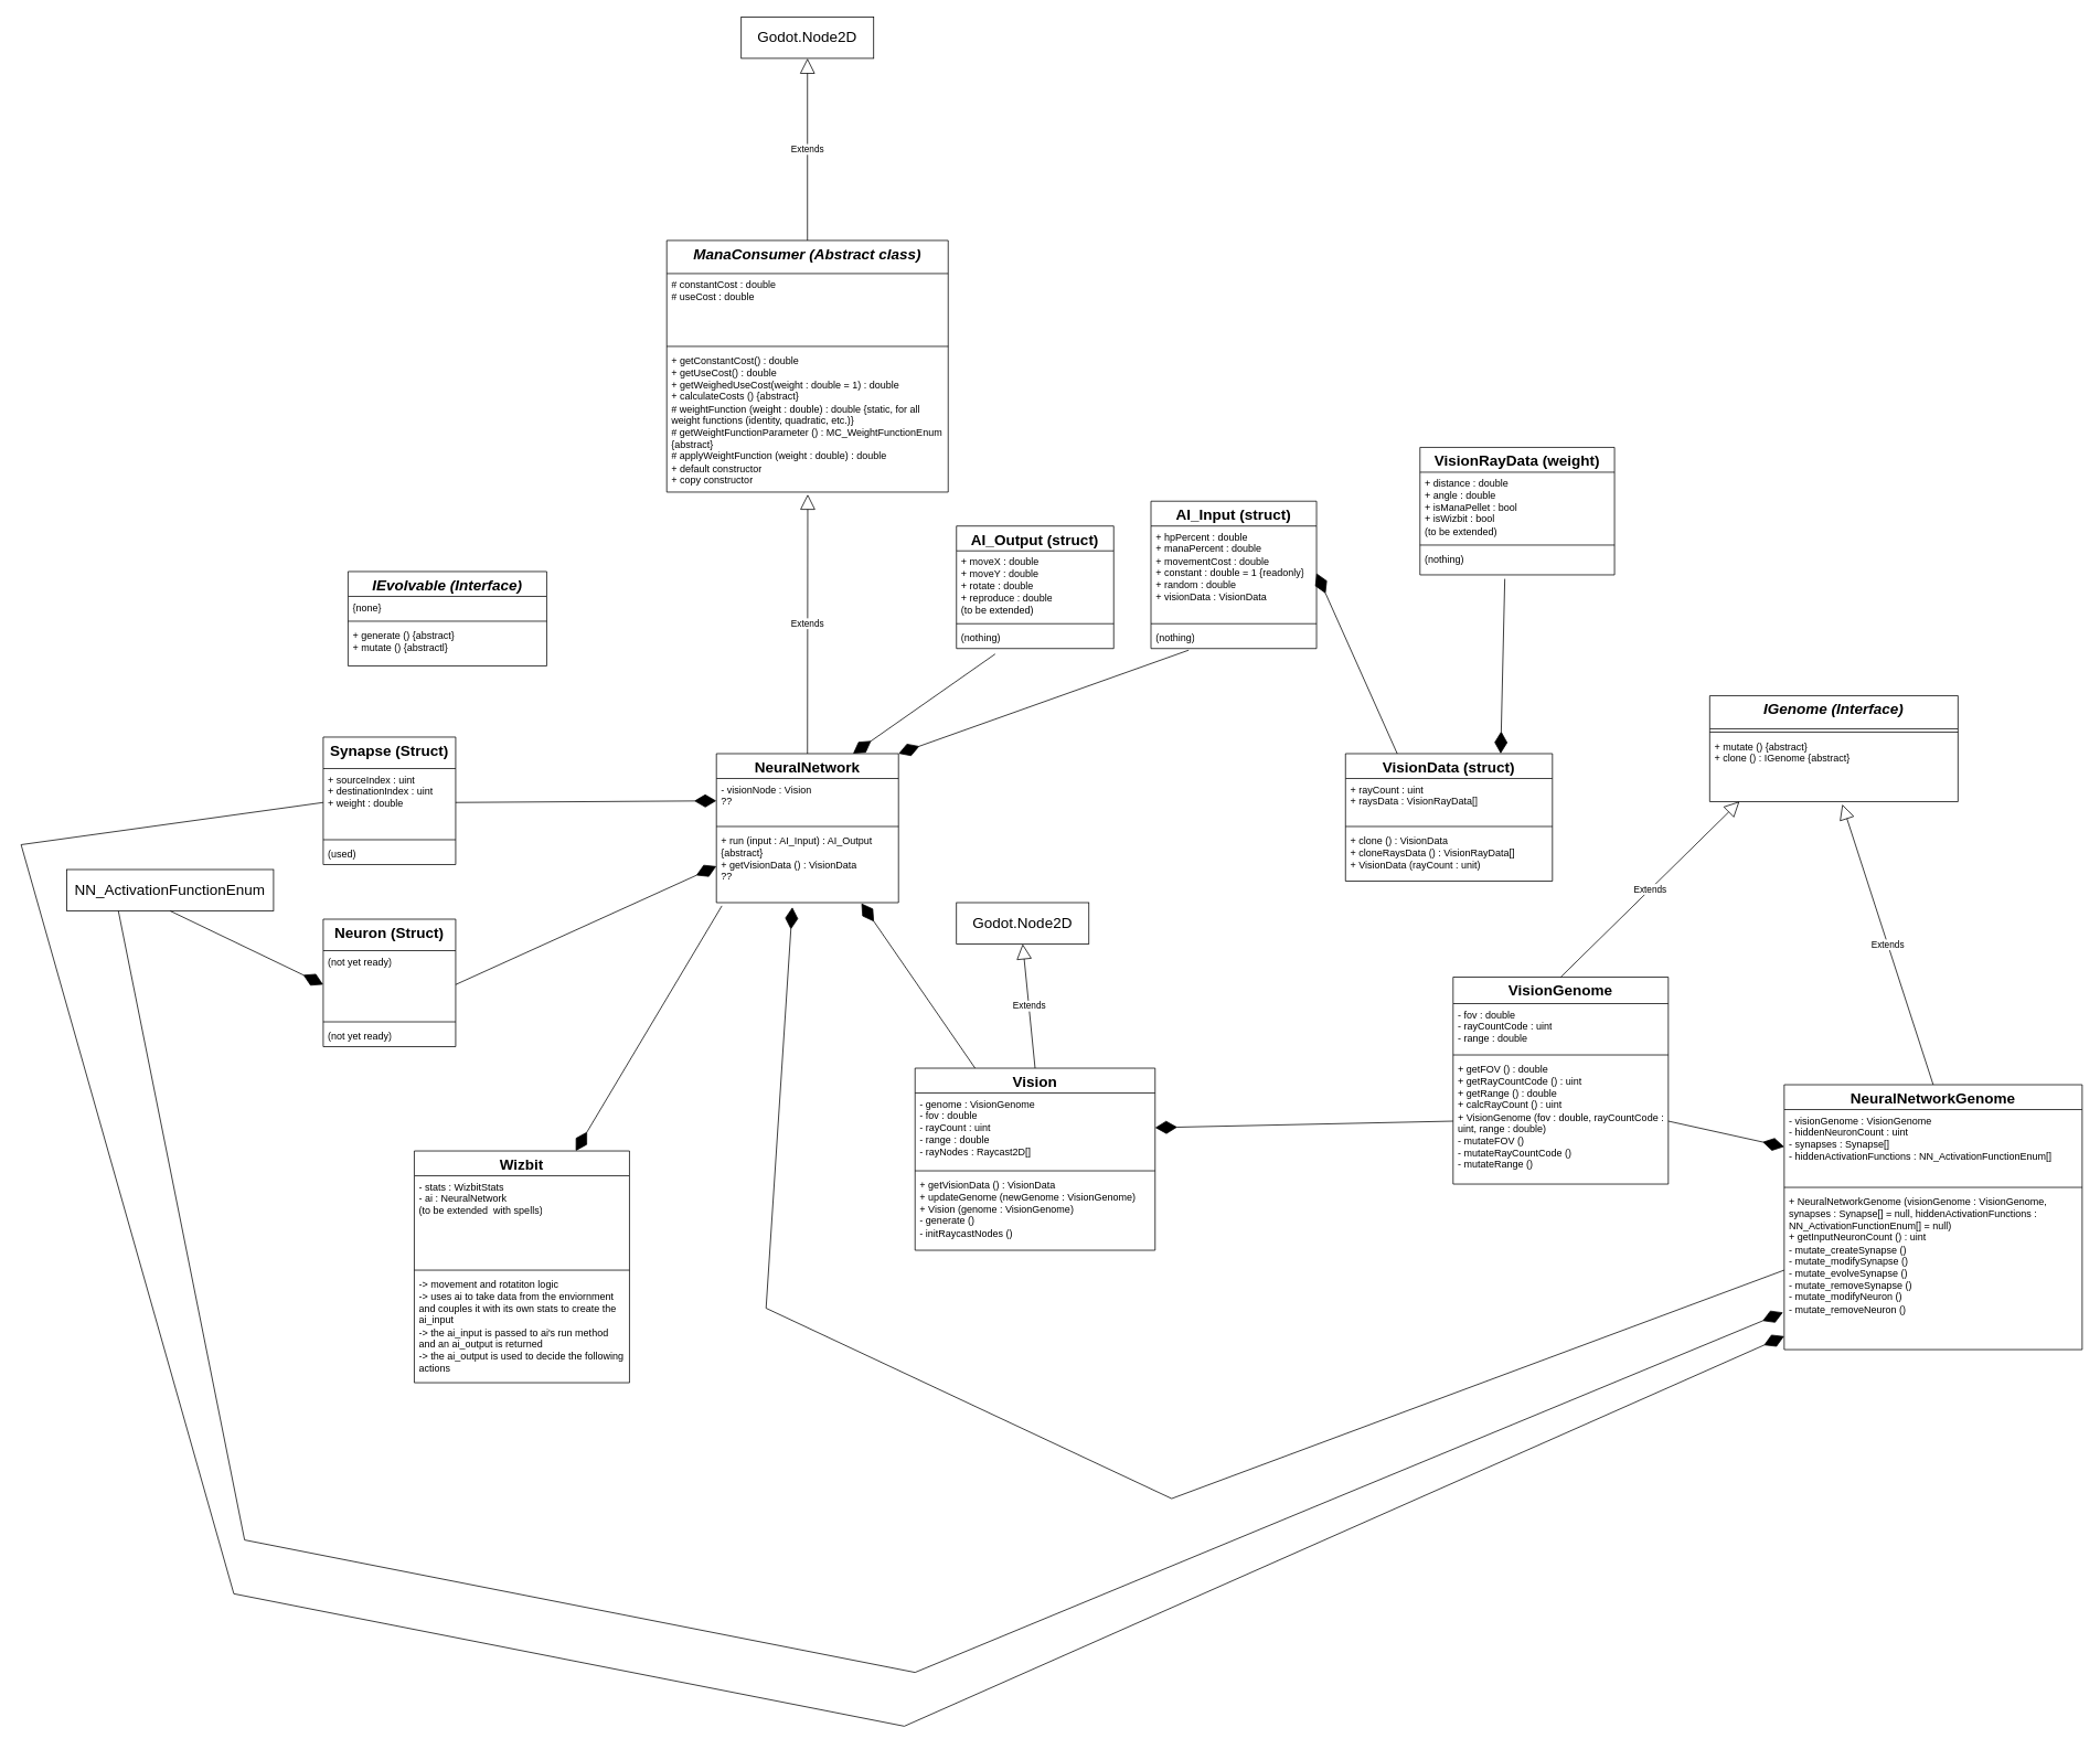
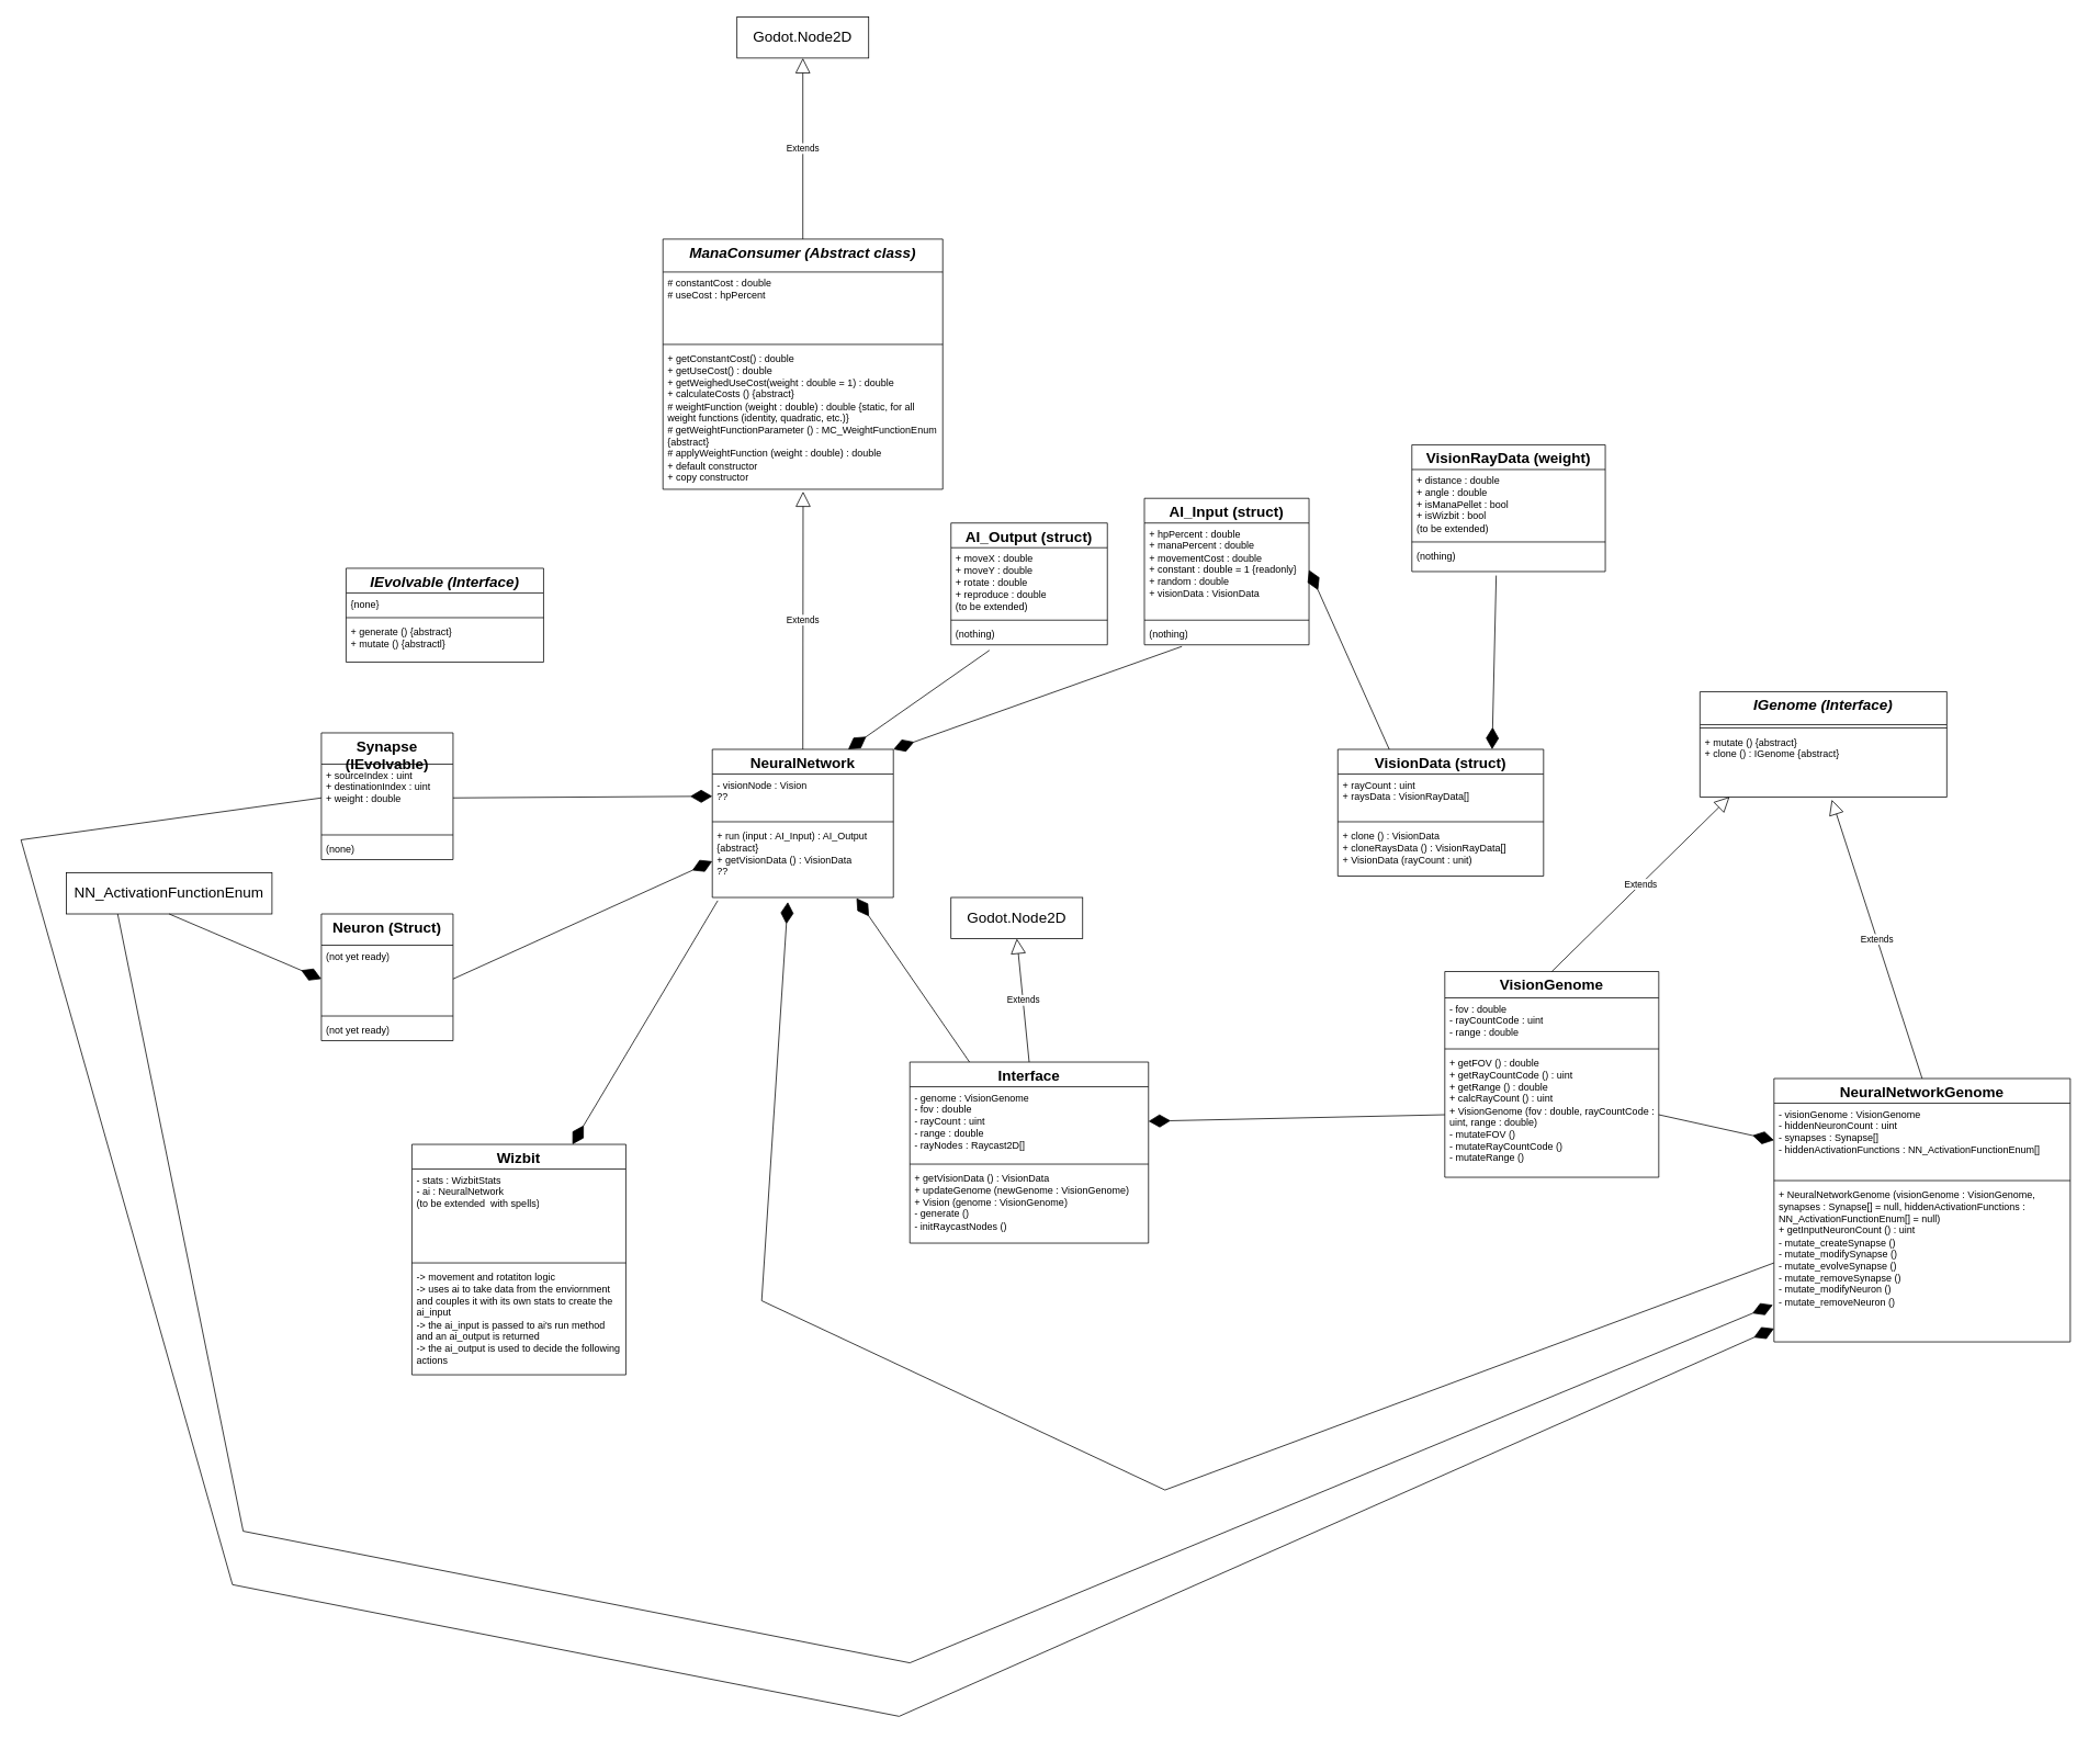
- <mxCell id="6" value="&lt;div&gt;# constantCost : double&lt;/div&gt;&lt;div&gt;# useCost : double&lt;/div&gt;" style="text;strokeColor=none;fillColor=none;align=left;verticalAlign=top;spacingLeft=4;spacingRight=4;overflow=hidden;rotatable=0;points=[[0,0.5],[1,0.5]];portConstraint=eastwest;whiteSpace=wrap;html=1;" parent="5" vertex="1"><mxGeometry y="40" width="340" height="84" as="geometry" /></mxCell>
+ <mxCell id="6" value="&lt;div&gt;# constantCost : double&lt;/div&gt;&lt;div&gt;# useCost : hpPercent&lt;/div&gt;" style="text;strokeColor=none;fillColor=none;align=left;verticalAlign=top;spacingLeft=4;spacingRight=4;overflow=hidden;rotatable=0;points=[[0,0.5],[1,0.5]];portConstraint=eastwest;whiteSpace=wrap;html=1;" parent="5" vertex="1"><mxGeometry y="40" width="340" height="84" as="geometry" /></mxCell>
- <mxCell id="64" value="&lt;font style=&quot;font-size: 18px;&quot;&gt;Synapse (Struct)&lt;/font&gt;" style="swimlane;fontStyle=1;align=center;verticalAlign=top;childLayout=stackLayout;horizontal=1;startSize=38;horizontalStack=0;resizeParent=1;resizeParentMax=0;resizeLast=0;collapsible=1;marginBottom=0;whiteSpace=wrap;html=1;" parent="1" vertex="1"><mxGeometry x="385" y="890" width="160" height="154" as="geometry" /></mxCell>
+ <mxCell id="64" value="&lt;font style=&quot;font-size: 18px;&quot;&gt;Synapse (IEvolvable)&lt;/font&gt;" style="swimlane;fontStyle=1;align=center;verticalAlign=top;childLayout=stackLayout;horizontal=1;startSize=38;horizontalStack=0;resizeParent=1;resizeParentMax=0;resizeLast=0;collapsible=1;marginBottom=0;whiteSpace=wrap;html=1;" parent="1" vertex="1"><mxGeometry x="385" y="890" width="160" height="154" as="geometry" /></mxCell>
- <mxCell id="67" value="(used)" style="text;strokeColor=none;fillColor=none;align=left;verticalAlign=top;spacingLeft=4;spacingRight=4;overflow=hidden;rotatable=0;points=[[0,0.5],[1,0.5]];portConstraint=eastwest;whiteSpace=wrap;html=1;" parent="64" vertex="1"><mxGeometry y="128" width="160" height="26" as="geometry" /></mxCell>
+ <mxCell id="67" value="(none)" style="text;strokeColor=none;fillColor=none;align=left;verticalAlign=top;spacingLeft=4;spacingRight=4;overflow=hidden;rotatable=0;points=[[0,0.5],[1,0.5]];portConstraint=eastwest;whiteSpace=wrap;html=1;" parent="64" vertex="1"><mxGeometry y="128" width="160" height="26" as="geometry" /></mxCell>
- <mxCell id="74" value="&lt;font style=&quot;font-size: 18px;&quot;&gt;NN_ActivationFunctionEnum&lt;/font&gt;" style="html=1;whiteSpace=wrap;" parent="1" vertex="1"><mxGeometry x="75" y="1050" width="250" height="50" as="geometry" /></mxCell>
+ <mxCell id="74" value="&lt;font style=&quot;font-size: 18px;&quot;&gt;NN_ActivationFunctionEnum&lt;/font&gt;" style="html=1;whiteSpace=wrap;" parent="1" vertex="1"><mxGeometry x="75" y="1060" width="250" height="50" as="geometry" /></mxCell>
- <mxCell id="38" value="&lt;font style=&quot;font-size: 18px;&quot;&gt;Vision&lt;/font&gt;" style="swimlane;fontStyle=1;align=center;verticalAlign=top;childLayout=stackLayout;horizontal=1;startSize=30;horizontalStack=0;resizeParent=1;resizeParentMax=0;resizeLast=0;collapsible=1;marginBottom=0;whiteSpace=wrap;html=1;" parent="1" vertex="1"><mxGeometry x="1100" y="1290" width="290" height="220" as="geometry" /></mxCell>
+ <mxCell id="38" value="&lt;font style=&quot;font-size: 18px;&quot;&gt;Interface&lt;/font&gt;" style="swimlane;fontStyle=1;align=center;verticalAlign=top;childLayout=stackLayout;horizontal=1;startSize=30;horizontalStack=0;resizeParent=1;resizeParentMax=0;resizeLast=0;collapsible=1;marginBottom=0;whiteSpace=wrap;html=1;" parent="1" vertex="1"><mxGeometry x="1100" y="1290" width="290" height="220" as="geometry" /></mxCell>
